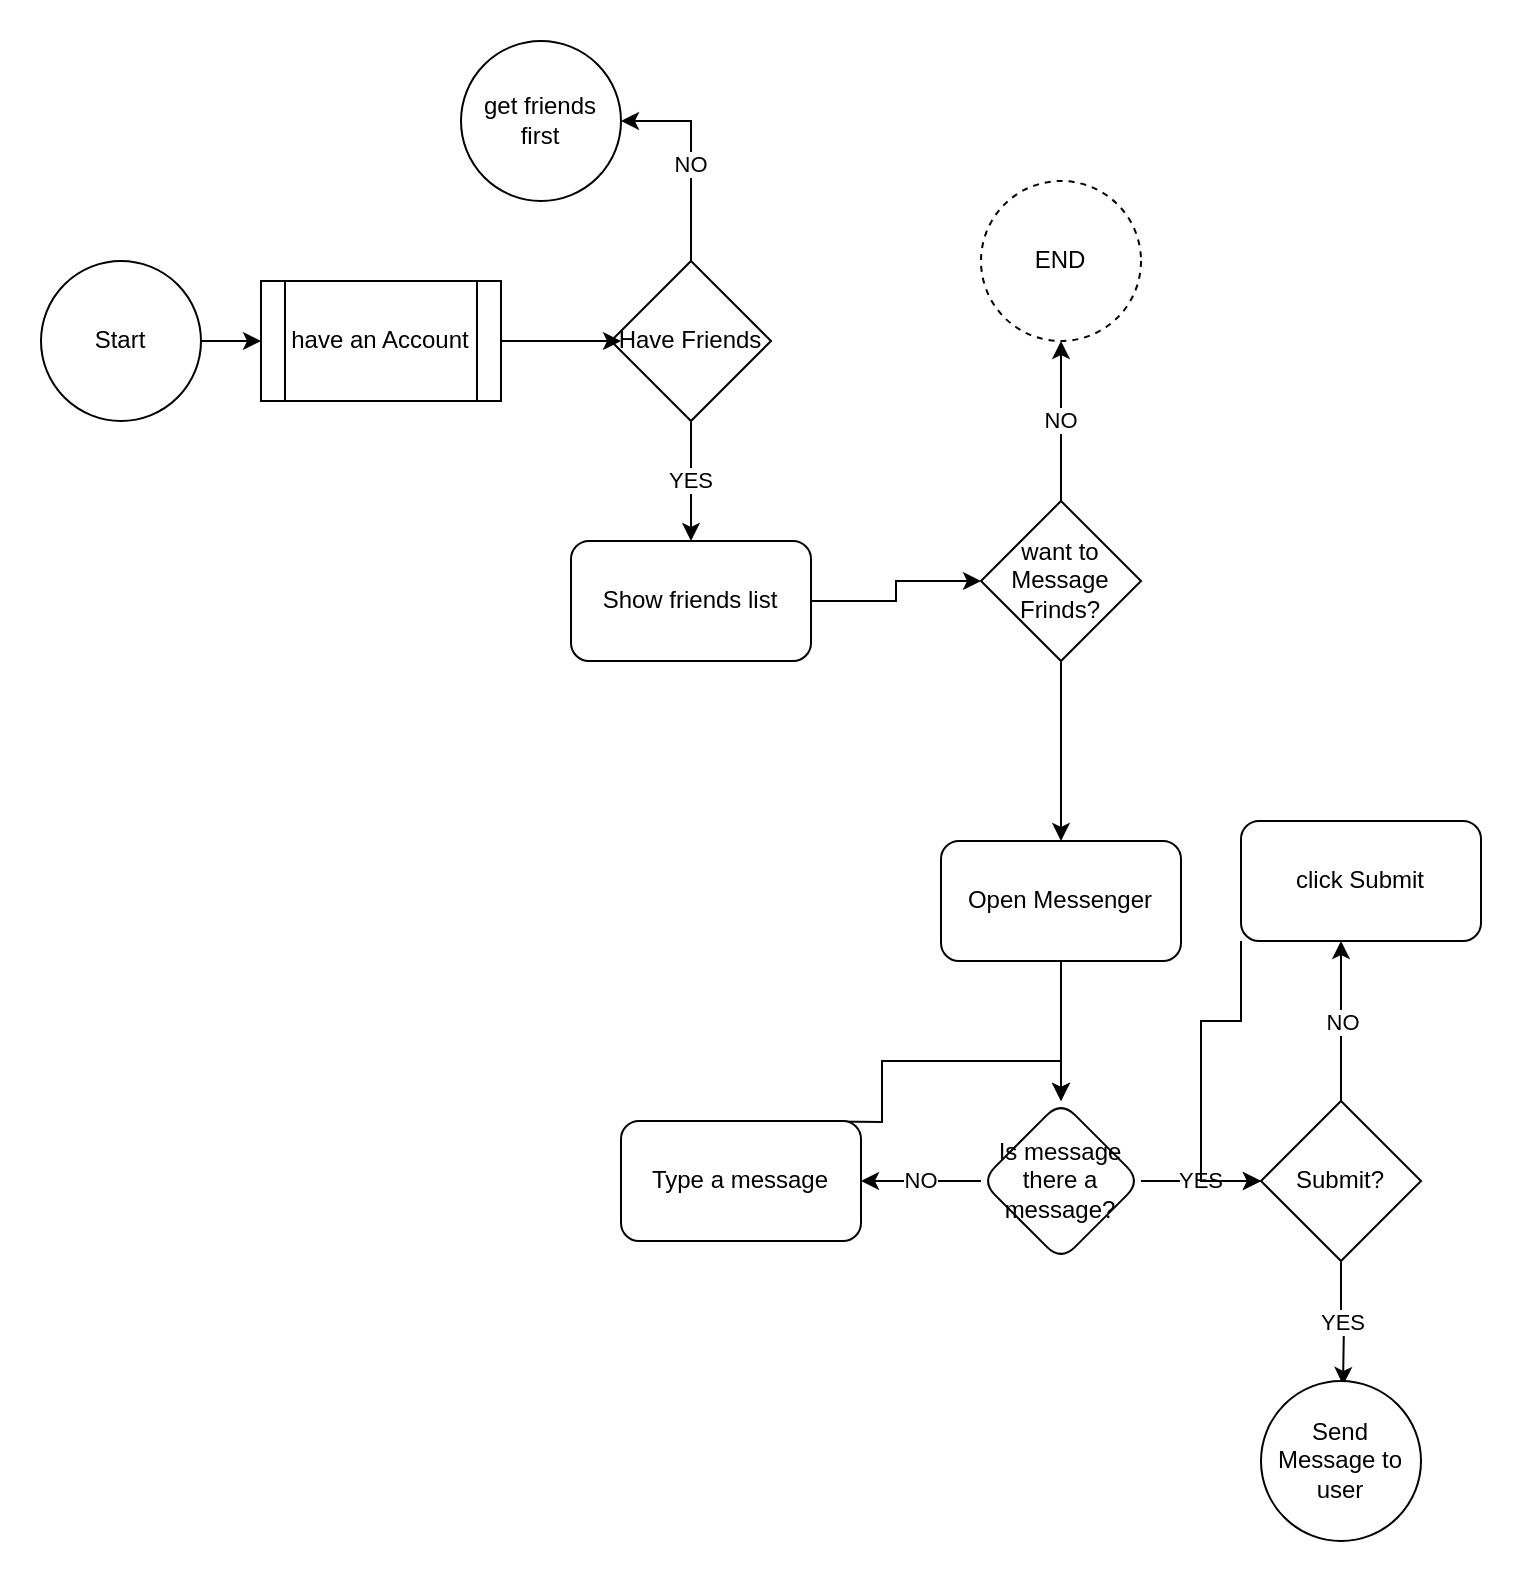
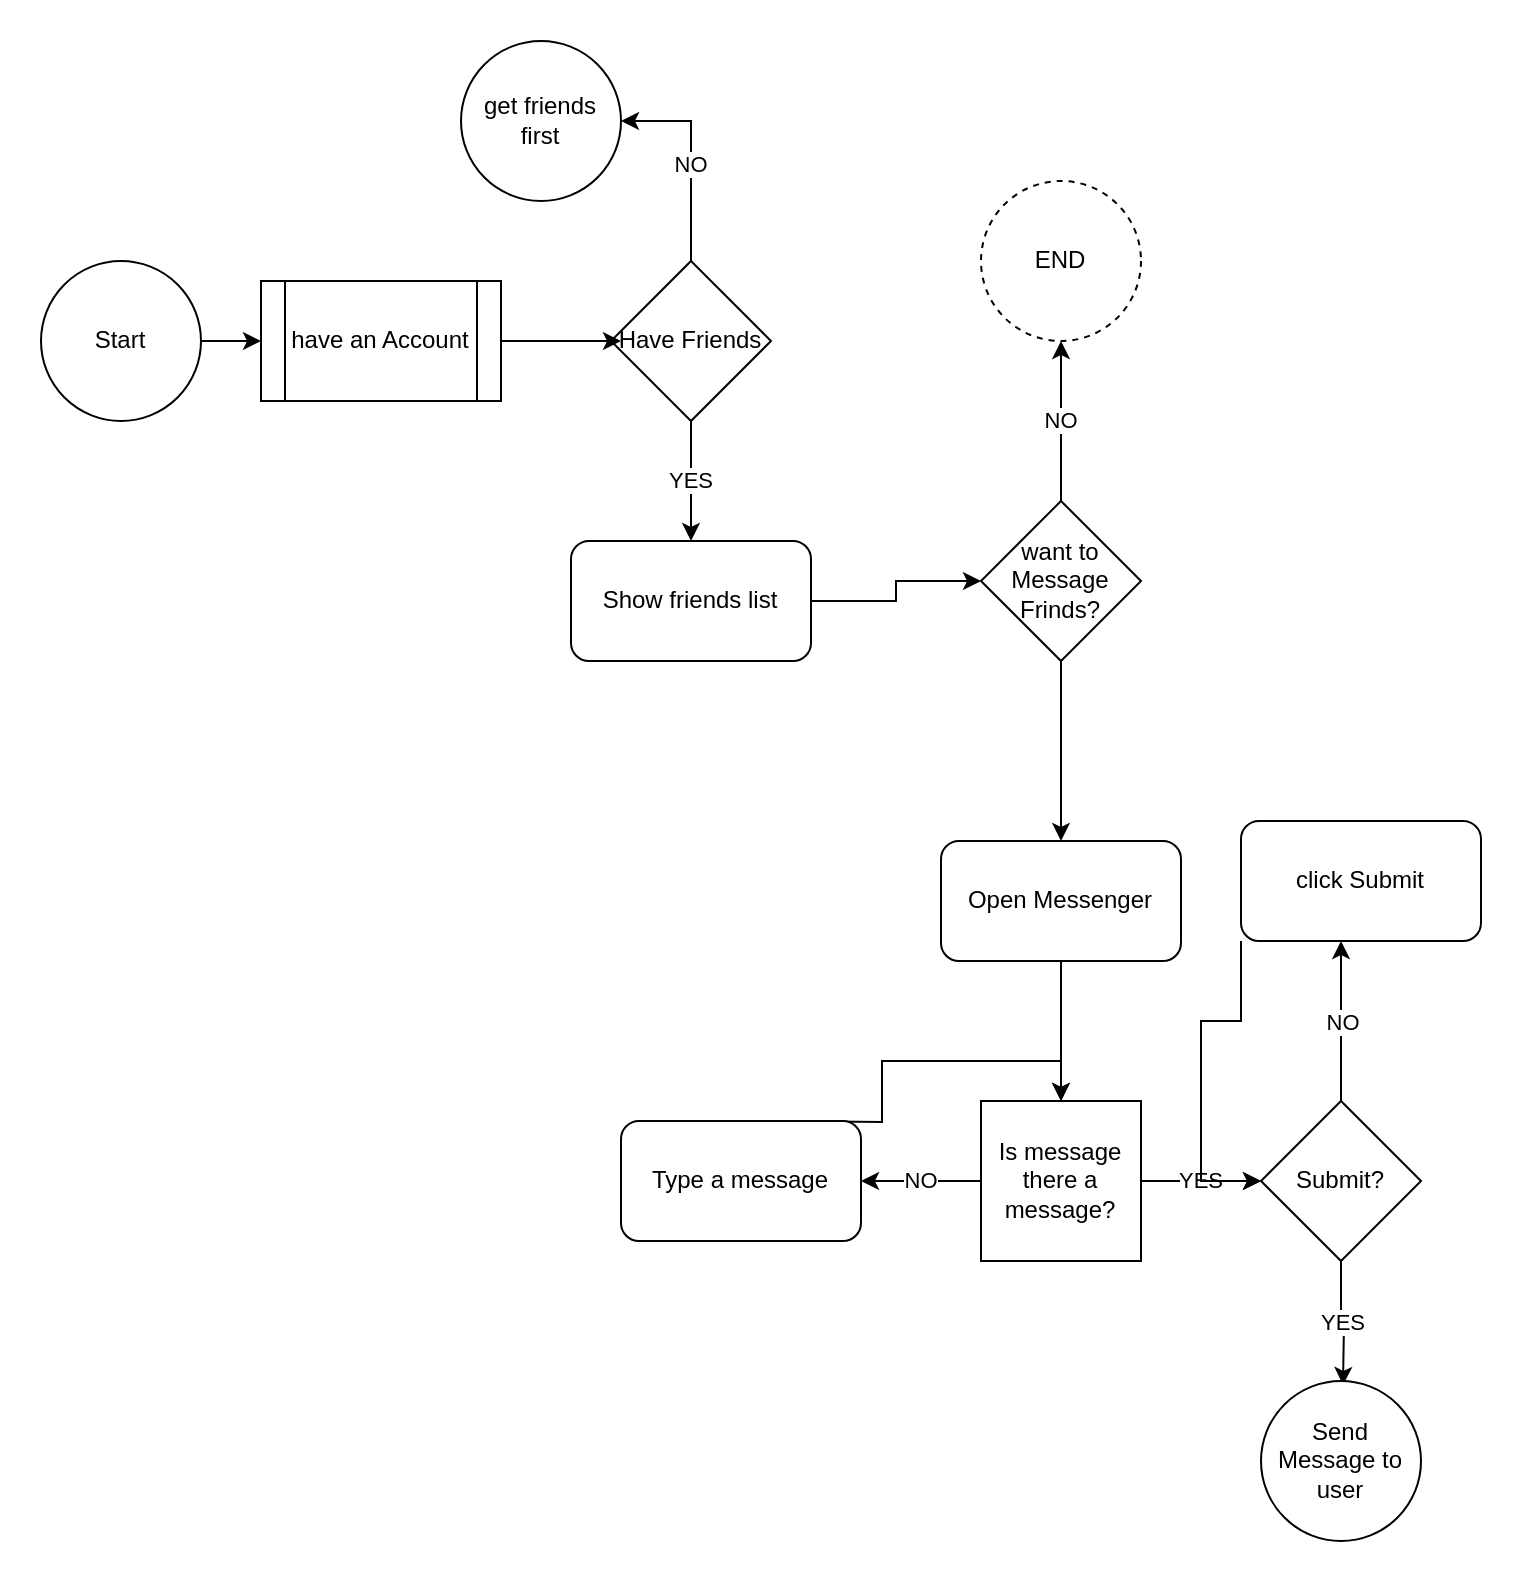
- <mxCell id="21" value="Is message there a message?" style="rhombus;whiteSpace=wrap;html=1;rounded=1;" vertex="1" parent="1"><mxGeometry x="490" y="550" width="80" height="80" as="geometry" /></mxCell>
+ <mxCell id="21" value="Is message there a message?" style="whiteSpace=wrap;html=1;rounded=0;" vertex="1" parent="1"><mxGeometry x="490" y="550" width="80" height="80" as="geometry" /></mxCell>
